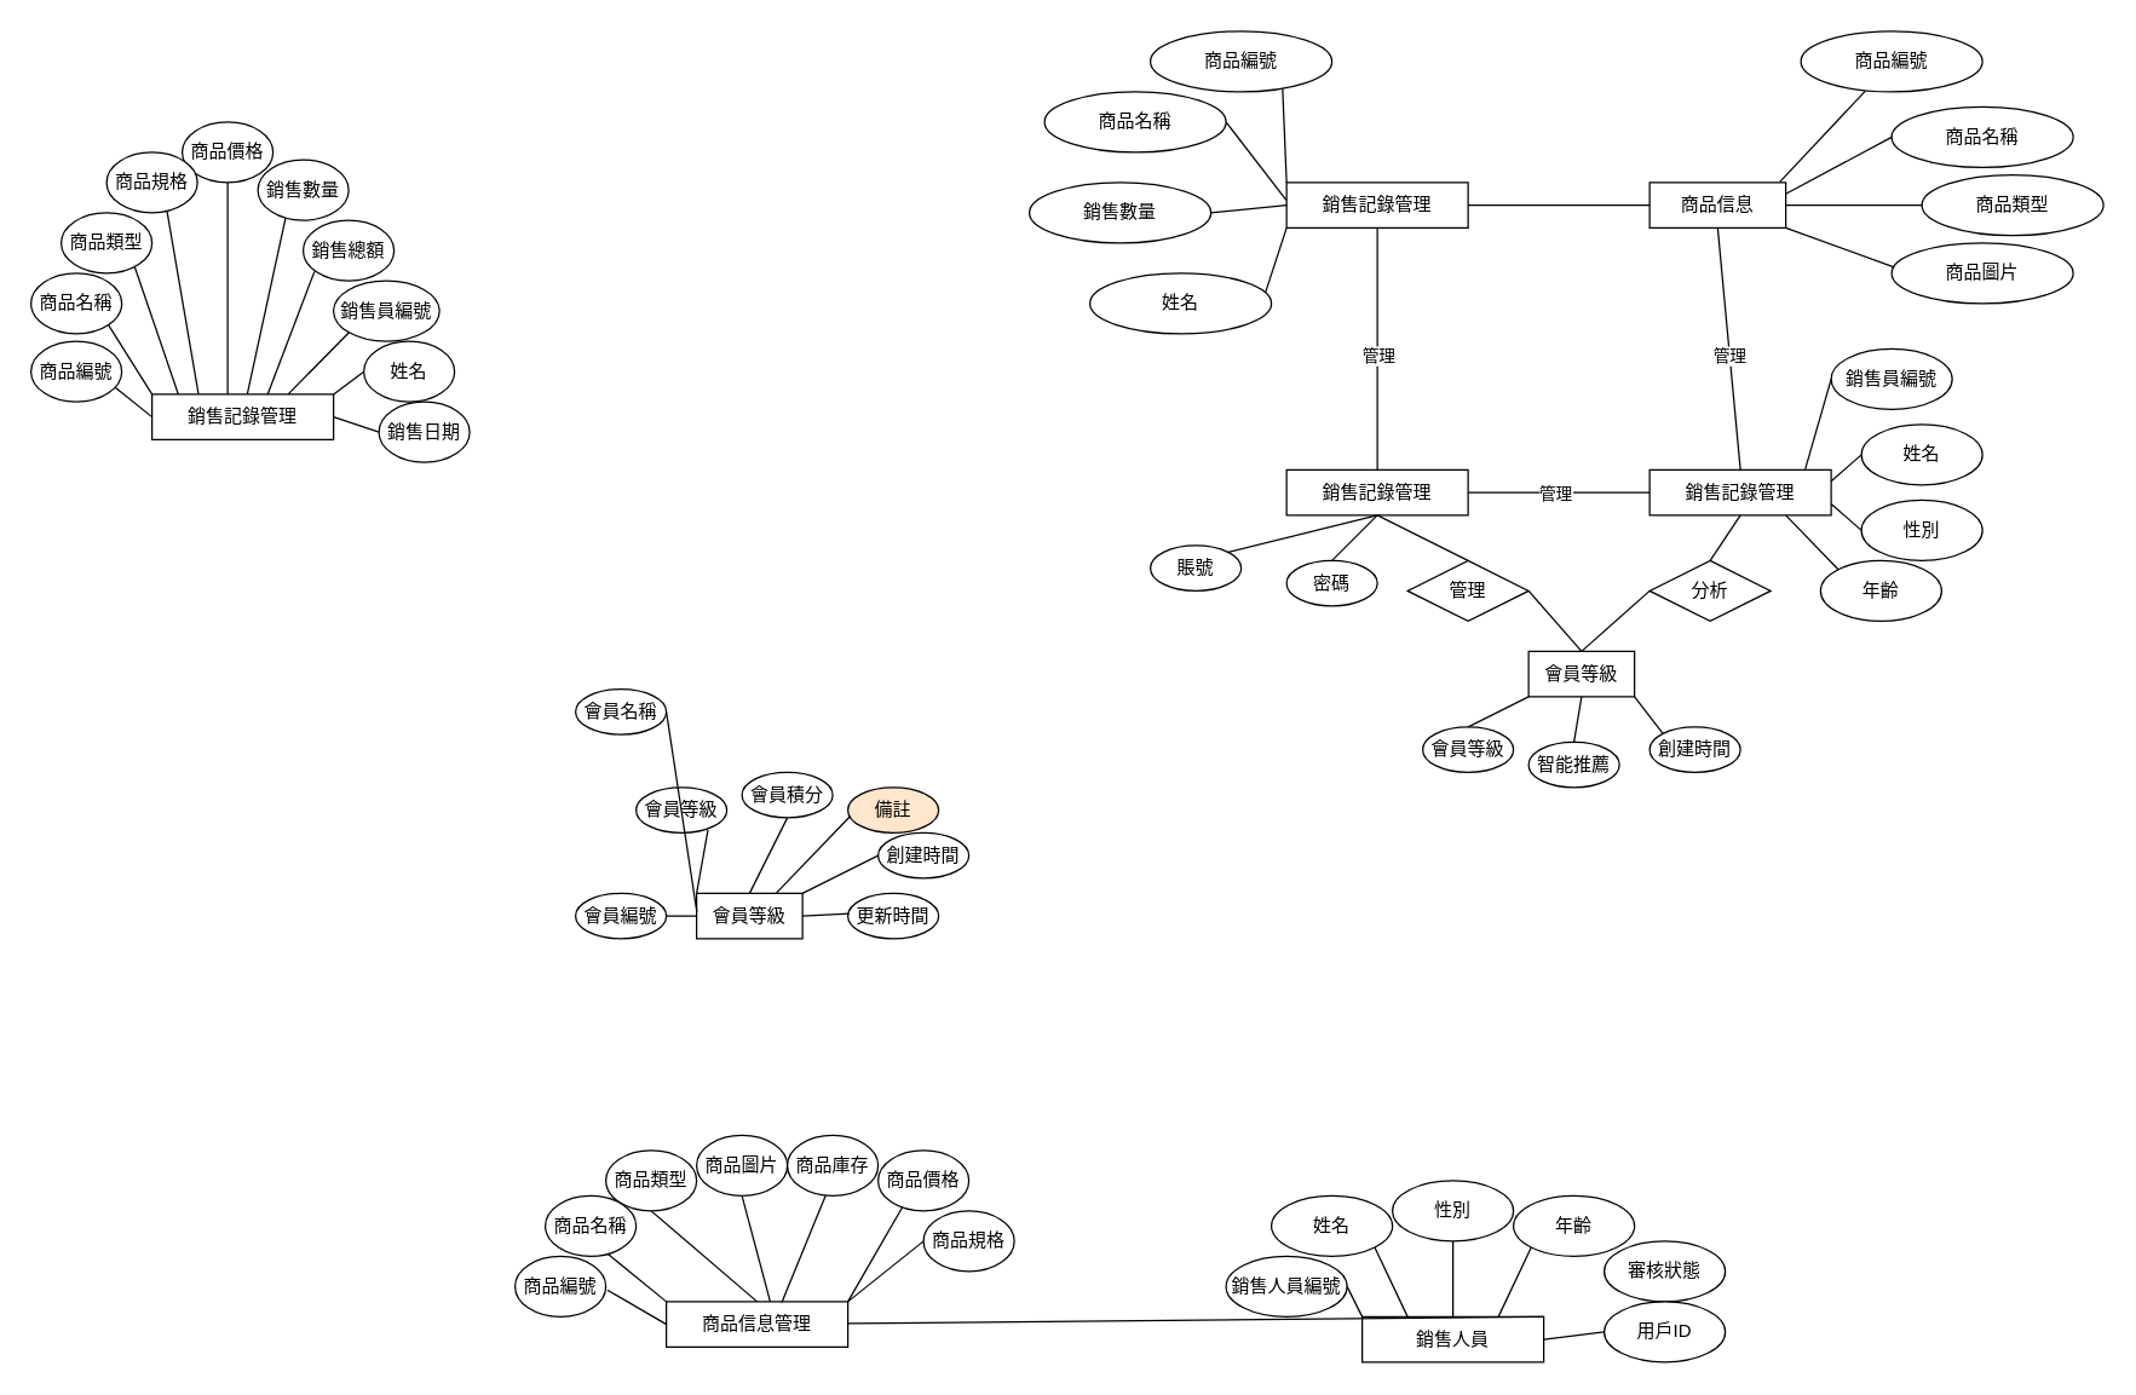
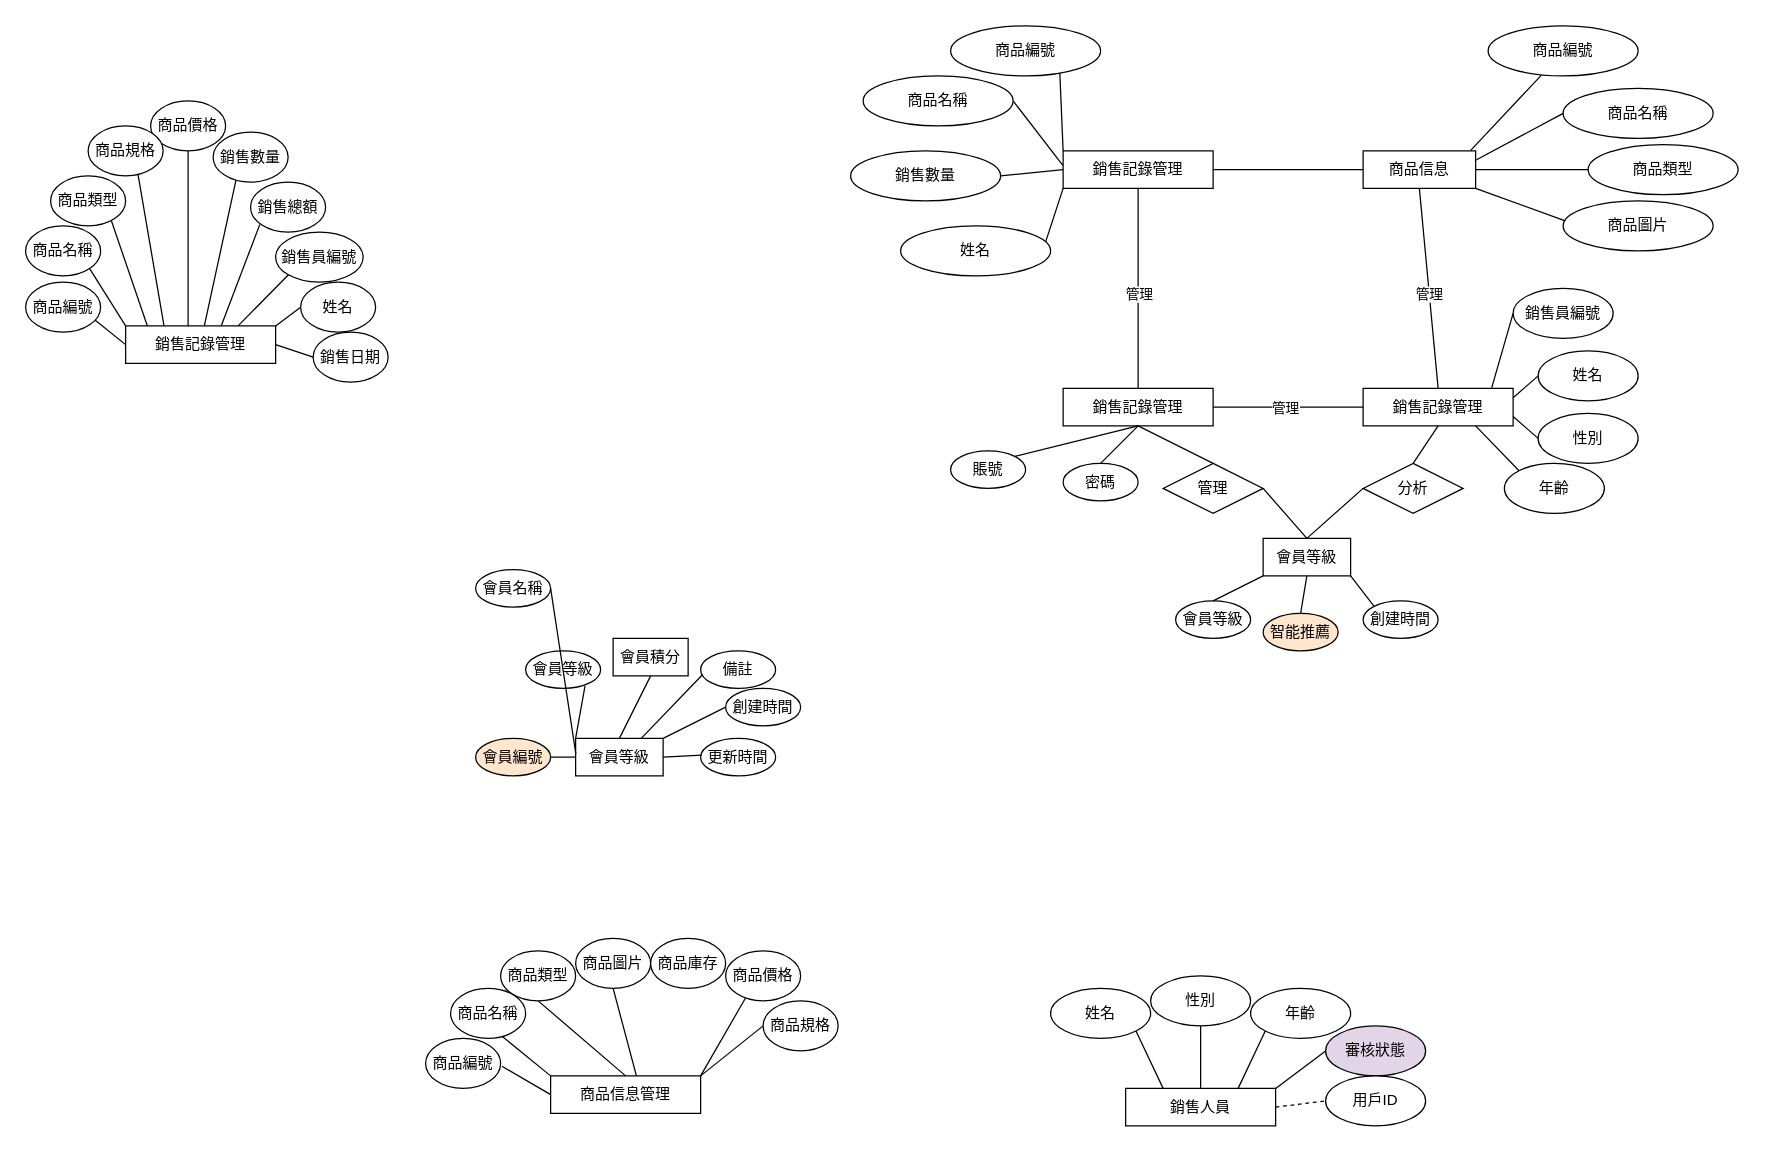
- <mxCell id="49" value="智能推薦" style="ellipse;whiteSpace=wrap;html=1;" vertex="1" parent="1"><mxGeometry x="1010" y="490" width="60" height="30" as="geometry" /></mxCell>
+ <mxCell id="49" value="智能推薦" style="ellipse;whiteSpace=wrap;html=1;fillColor=#ffe6cc;" vertex="1" parent="1"><mxGeometry x="1010" y="490" width="60" height="30" as="geometry" /></mxCell>
- <mxCell id="86" value="會員積分" style="ellipse;whiteSpace=wrap;html=1;" vertex="1" parent="1"><mxGeometry x="490" y="510" width="60" height="30" as="geometry" /></mxCell>
+ <mxCell id="86" value="會員積分" style="whiteSpace=wrap;html=1;rounded=0;" vertex="1" parent="1"><mxGeometry x="490" y="510" width="60" height="30" as="geometry" /></mxCell>
- <mxCell id="87" value="備註" style="ellipse;whiteSpace=wrap;html=1;fillColor=#ffe6cc;" vertex="1" parent="1"><mxGeometry x="560" y="520" width="60" height="30" as="geometry" /></mxCell>
+ <mxCell id="87" value="備註" style="ellipse;whiteSpace=wrap;html=1;" vertex="1" parent="1"><mxGeometry x="560" y="520" width="60" height="30" as="geometry" /></mxCell>
- <mxCell id="85" value="會員編號" style="ellipse;whiteSpace=wrap;html=1;" vertex="1" parent="1"><mxGeometry x="380" y="590" width="60" height="30" as="geometry" /></mxCell>
+ <mxCell id="85" value="會員編號" style="ellipse;whiteSpace=wrap;html=1;fillColor=#ffe6cc;" vertex="1" parent="1"><mxGeometry x="380" y="590" width="60" height="30" as="geometry" /></mxCell>
- <mxCell id="80" value="" style="endArrow=none;html=1;rounded=0;exitX=0.636;exitY=0.019;exitDx=0;exitDy=0;exitPerimeter=0;entryX=0.422;entryY=0.991;entryDx=0;entryDy=0;entryPerimeter=0;" edge="1" parent="1" source="67" target="78"><mxGeometry width="50" height="50" relative="1" as="geometry"><mxPoint x="530" y="855" as="sourcePoint" /><mxPoint x="550" y="800" as="targetPoint" /></mxGeometry></mxCell>
- <mxCell id="59" value="審核狀態" style="ellipse;whiteSpace=wrap;html=1;" vertex="1" parent="1"><mxGeometry x="1060" y="820" width="80" height="40" as="geometry" /></mxCell>
+ <mxCell id="59" value="審核狀態" style="ellipse;whiteSpace=wrap;html=1;fillColor=#e1d5e7;" vertex="1" parent="1"><mxGeometry x="1060" y="820" width="80" height="40" as="geometry" /></mxCell>
- <mxCell id="58" value="銷售人員編號" style="ellipse;whiteSpace=wrap;html=1;" vertex="1" parent="1"><mxGeometry x="810" y="830" width="80" height="40" as="geometry" /></mxCell>
- <mxCell id="61" value="" style="endArrow=none;html=1;rounded=0;entryX=1;entryY=0.5;entryDx=0;entryDy=0;exitX=0;exitY=0;exitDx=0;exitDy=0;" edge="1" parent="1" source="54" target="58"><mxGeometry width="50" height="50" relative="1" as="geometry"><mxPoint x="830" y="970" as="sourcePoint" /><mxPoint x="880" y="920" as="targetPoint" /></mxGeometry></mxCell>
- <mxCell id="65" value="" style="endArrow=none;html=1;rounded=0;exitX=1;exitY=0;exitDx=0;exitDy=0;" edge="1" parent="1" source="54" target="67"><mxGeometry width="50" height="50" relative="1" as="geometry"><mxPoint x="970" y="990" as="sourcePoint" /><mxPoint x="1020" y="940" as="targetPoint" /></mxGeometry></mxCell>
+ <mxCell id="65" value="" style="endArrow=none;html=1;rounded=0;entryX=0;entryY=0.5;entryDx=0;entryDy=0;entryPerimeter=0;exitX=1;exitY=0;exitDx=0;exitDy=0;" edge="1" parent="1" source="54" target="59"><mxGeometry width="50" height="50" relative="1" as="geometry"><mxPoint x="970" y="990" as="sourcePoint" /><mxPoint x="1020" y="940" as="targetPoint" /></mxGeometry></mxCell>
- <mxCell id="66" value="" style="endArrow=none;html=1;rounded=0;entryX=0;entryY=0.5;entryDx=0;entryDy=0;exitX=1;exitY=0.5;exitDx=0;exitDy=0;" edge="1" parent="1" source="54" target="60"><mxGeometry width="50" height="50" relative="1" as="geometry"><mxPoint x="970" y="990" as="sourcePoint" /><mxPoint x="1020" y="940" as="targetPoint" /></mxGeometry></mxCell>
+ <mxCell id="66" value="" style="endArrow=none;html=1;rounded=0;entryX=0;entryY=0.5;entryDx=0;entryDy=0;exitX=1;exitY=0.5;exitDx=0;exitDy=0;dashed=1;" edge="1" parent="1" source="54" target="60"><mxGeometry width="50" height="50" relative="1" as="geometry"><mxPoint x="970" y="990" as="sourcePoint" /><mxPoint x="1020" y="940" as="targetPoint" /></mxGeometry></mxCell>
